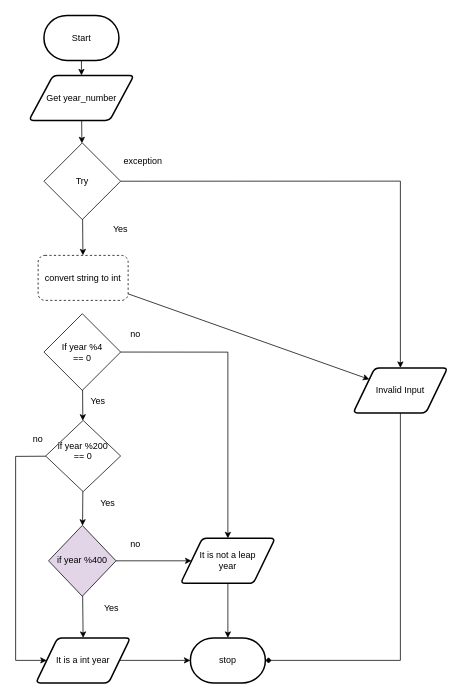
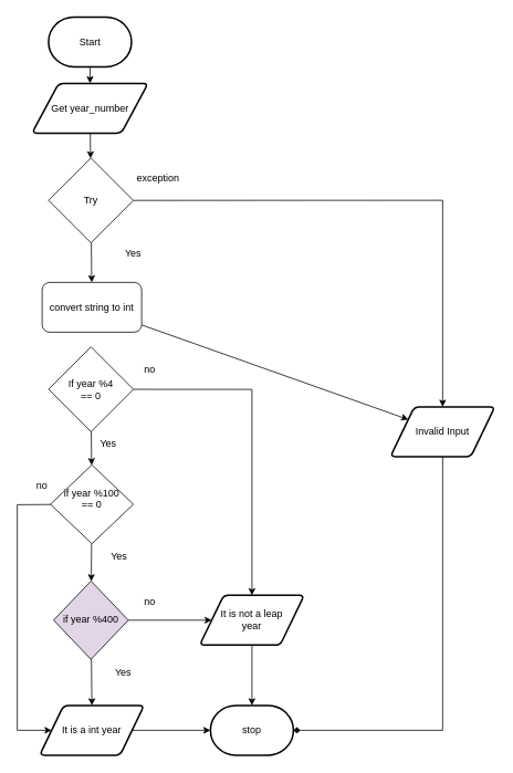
- <mxCell id="22" value="convert string to int" style="rounded=1;whiteSpace=wrap;html=1;dashed=1;" parent="1" vertex="1"><mxGeometry x="50" y="340" width="120" height="60" as="geometry" /></mxCell>
+ <mxCell id="22" value="convert string to int" style="rounded=1;whiteSpace=wrap;html=1;" parent="1" vertex="1"><mxGeometry x="50" y="340" width="120" height="60" as="geometry" /></mxCell>
- <mxCell id="13" value="&lt;br&gt;if year %200 &lt;br&gt;== 0&lt;br&gt;&lt;br&gt;&amp;nbsp;" style="rhombus;whiteSpace=wrap;html=1;" parent="1" vertex="1"><mxGeometry x="60" y="560" width="100" height="95" as="geometry" /></mxCell>
+ <mxCell id="13" value="&lt;br&gt;if year %100 &lt;br&gt;== 0&lt;br&gt;&lt;br&gt;&amp;nbsp;" style="rhombus;whiteSpace=wrap;html=1;" parent="1" vertex="1"><mxGeometry x="60" y="560" width="100" height="95" as="geometry" /></mxCell>
